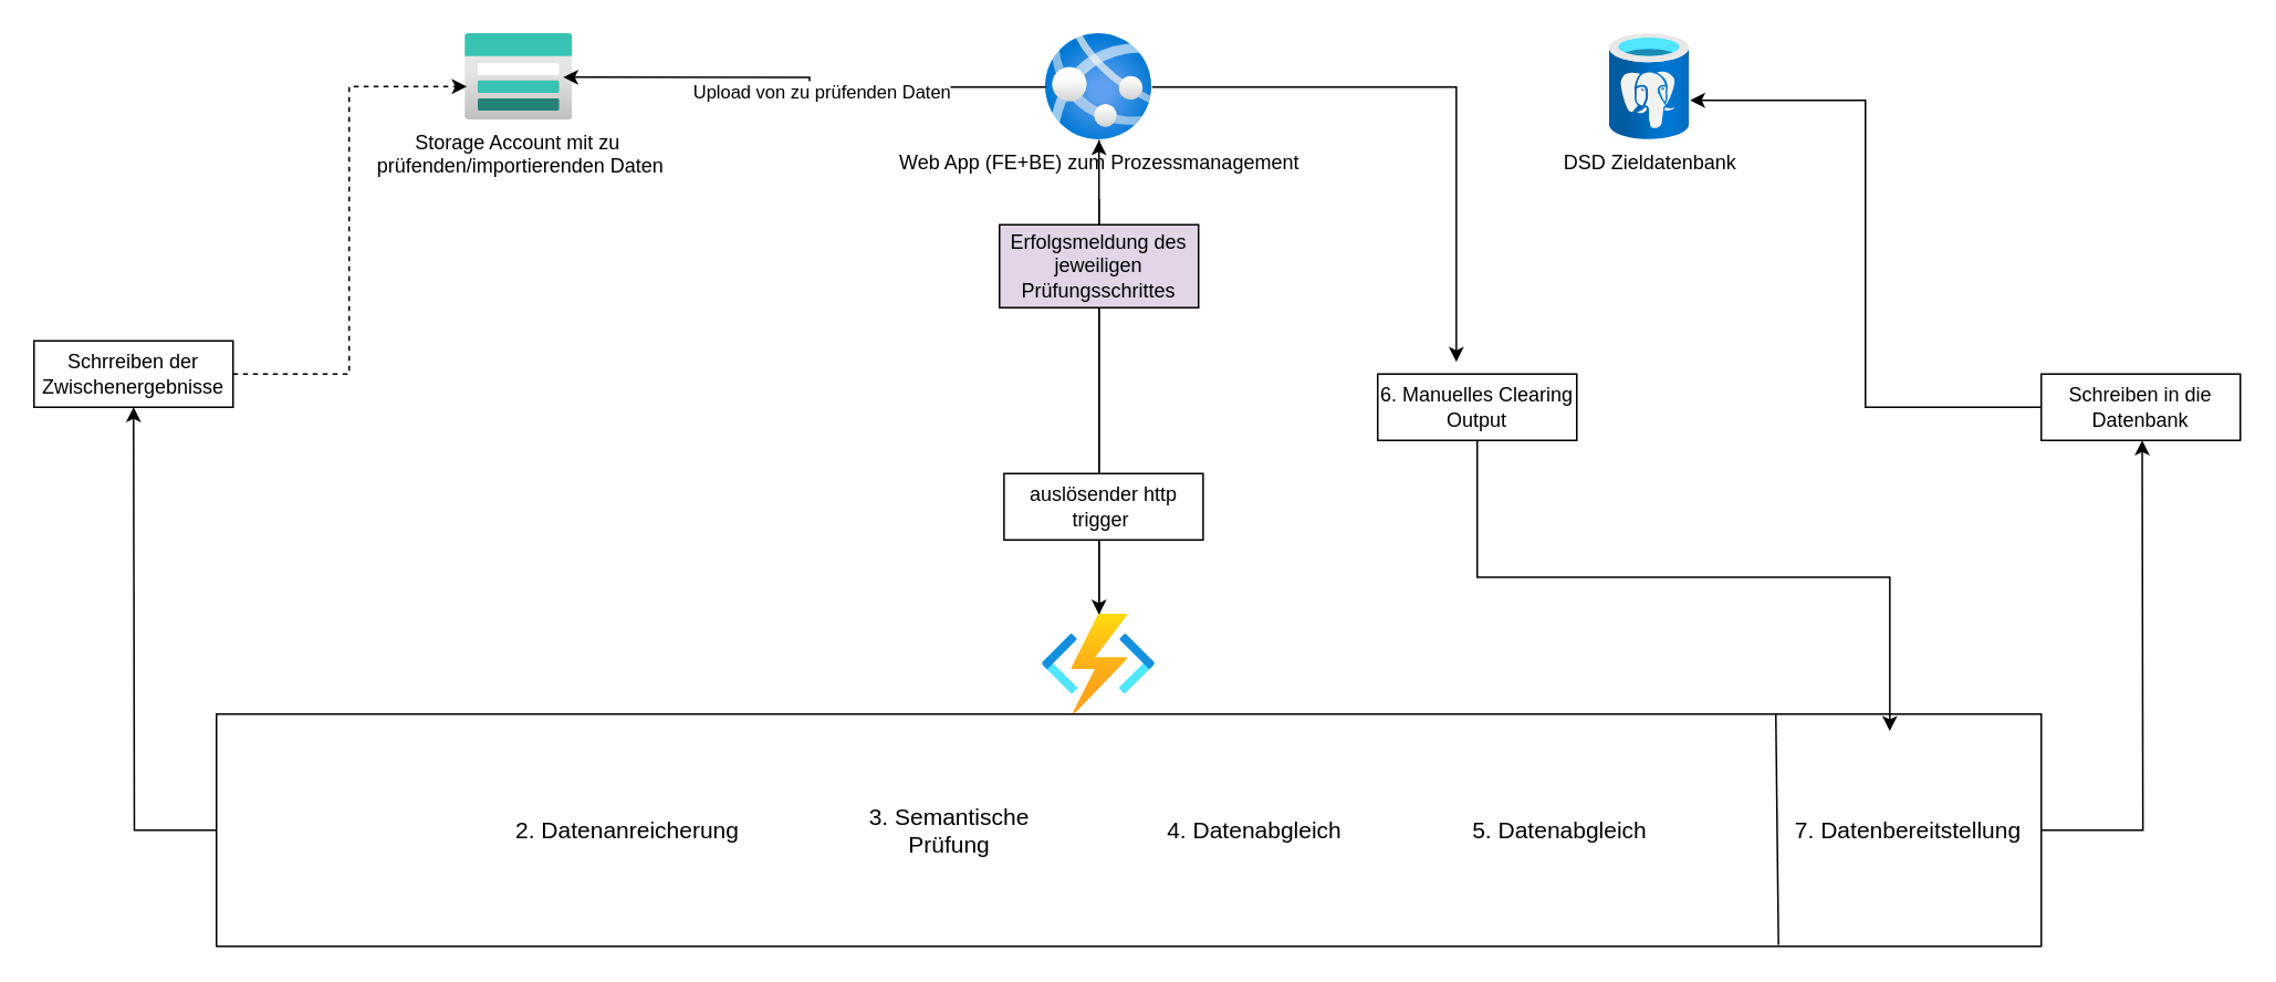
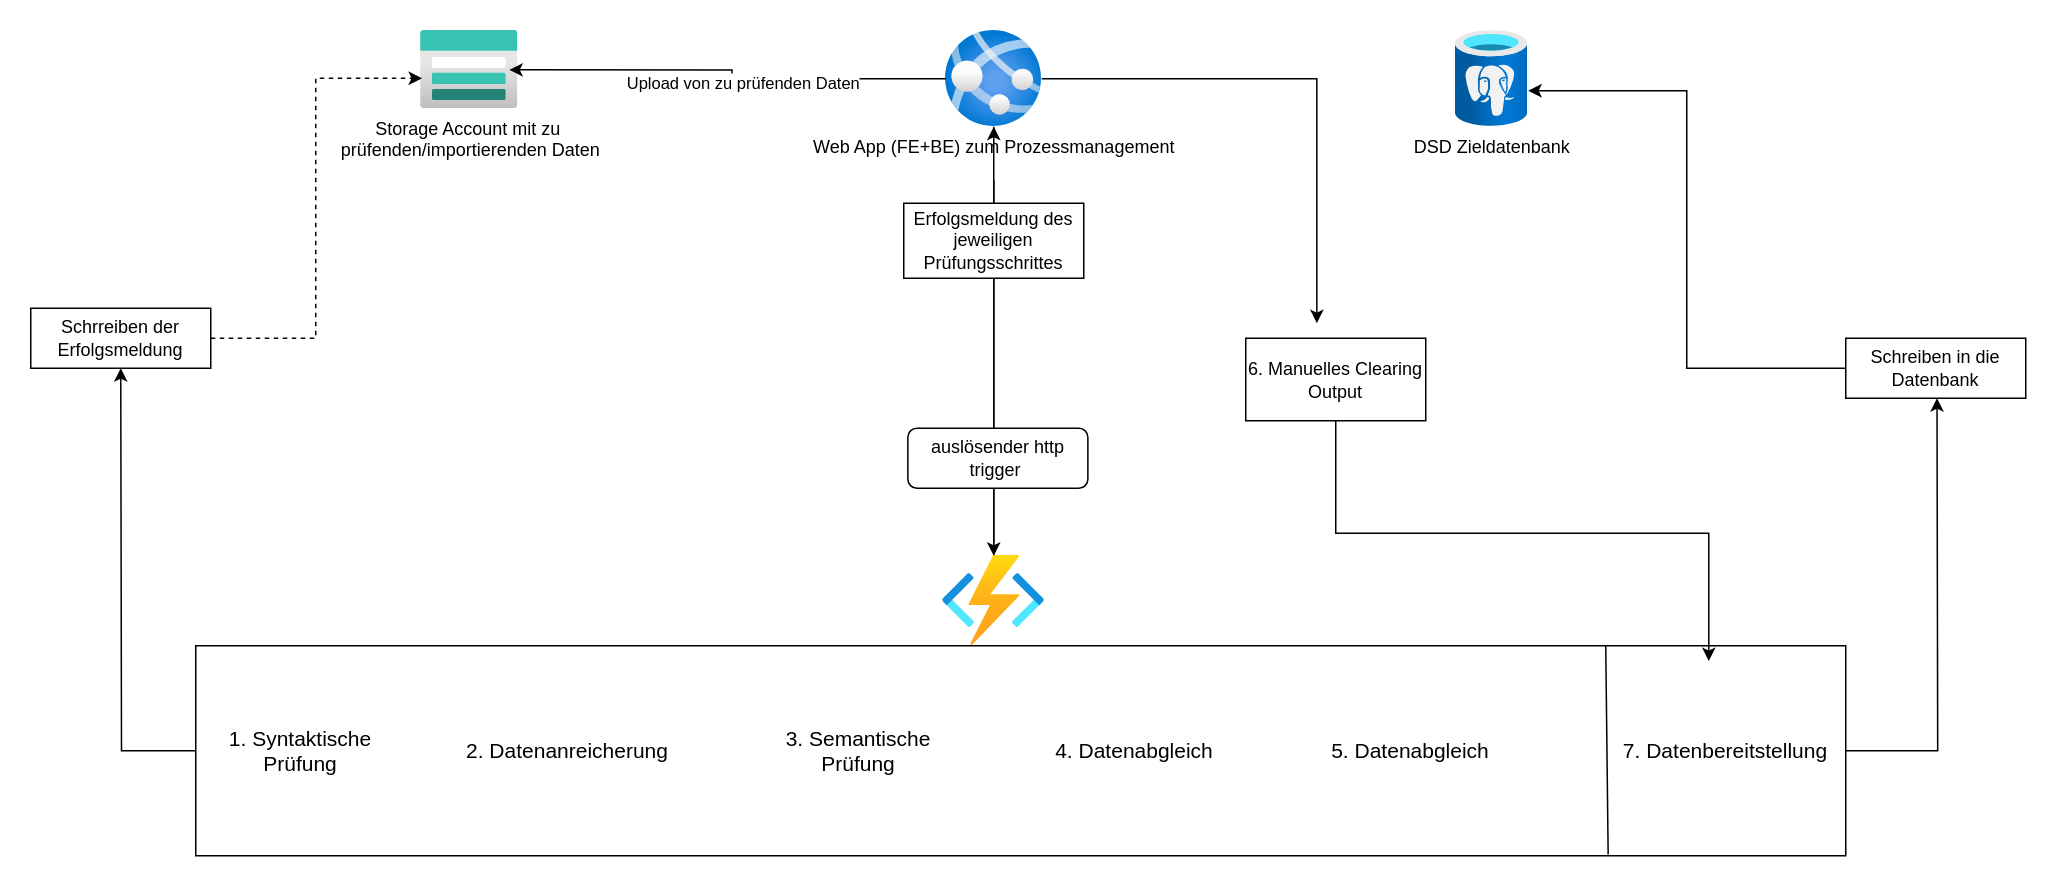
- <mxCell id="16" value="Erfolgsmeldung des jeweiligen Prüfungsschrittes" style="rounded=0;whiteSpace=wrap;html=1;fillColor=#e1d5e7;" vertex="1" parent="1"><mxGeometry x="602" y="135" width="120" height="50" as="geometry" /></mxCell>
+ <mxCell id="16" value="Erfolgsmeldung des jeweiligen Prüfungsschrittes" style="rounded=0;whiteSpace=wrap;html=1;" vertex="1" parent="1"><mxGeometry x="602" y="135" width="120" height="50" as="geometry" /></mxCell>
- <mxCell id="25" value="Schrreiben der Zwischenergebnisse" style="rounded=0;whiteSpace=wrap;html=1;" vertex="1" parent="1"><mxGeometry x="20" y="205" width="120" height="40" as="geometry" /></mxCell>
+ <mxCell id="25" value="Schrreiben der Erfolgsmeldung" style="rounded=0;whiteSpace=wrap;html=1;" vertex="1" parent="1"><mxGeometry x="20" y="205" width="120" height="40" as="geometry" /></mxCell>
- <mxCell id="27" value="6. Manuelles Clearing Output" style="rounded=0;whiteSpace=wrap;html=1;" vertex="1" parent="1"><mxGeometry x="830" y="225" width="120" height="40" as="geometry" /></mxCell>
+ <mxCell id="27" value="6. Manuelles Clearing Output" style="rounded=0;whiteSpace=wrap;html=1;" vertex="1" parent="1"><mxGeometry x="830" y="225" width="120" height="55" as="geometry" /></mxCell>
- <mxCell id="15" value="auslösender http trigger&amp;nbsp;" style="rounded=0;whiteSpace=wrap;html=1;" vertex="1" parent="1"><mxGeometry x="604.75" y="285" width="120" height="40" as="geometry" /></mxCell>
+ <mxCell id="15" value="auslösender http trigger&amp;nbsp;" style="whiteSpace=wrap;html=1;rounded=1;" vertex="1" parent="1"><mxGeometry x="604.75" y="285" width="120" height="40" as="geometry" /></mxCell>
+ <mxCell id="12" value="&lt;font style=&quot;font-size: 14px;&quot;&gt;1. Syntaktische Prüfung&lt;/font&gt;" style="text;html=1;align=center;verticalAlign=middle;whiteSpace=wrap;rounded=0;border=2px solid black;" vertex="1" parent="1"><mxGeometry x="130" y="485" width="140" height="30" as="geometry" /></mxCell>
